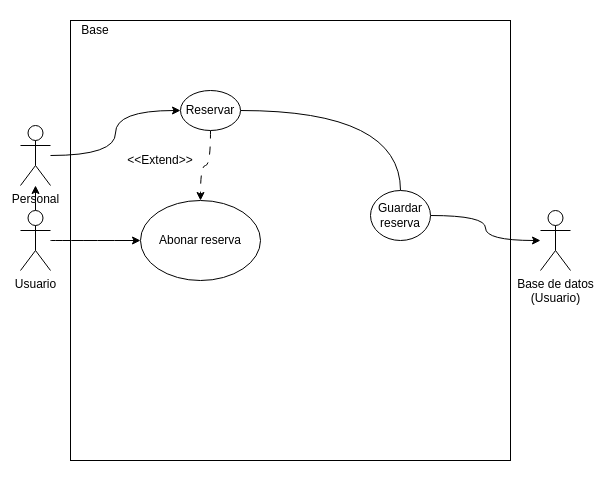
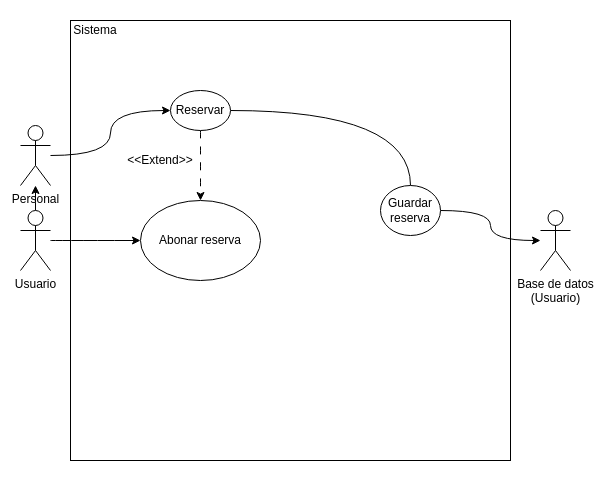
- <mxCell id="7" value="Base" style="text;html=1;align=center;verticalAlign=middle;whiteSpace=wrap;rounded=0;" vertex="1" parent="1"><mxGeometry x="70" y="20" width="50" height="20" as="geometry" /></mxCell>
+ <mxCell id="7" value="Sistema" style="text;html=1;align=center;verticalAlign=middle;whiteSpace=wrap;rounded=0;" vertex="1" parent="1"><mxGeometry x="70" y="20" width="50" height="20" as="geometry" /></mxCell>
- <mxCell id="10" value="Reservar" style="ellipse;whiteSpace=wrap;html=1;" vertex="1" parent="1"><mxGeometry x="180" y="90" width="60" height="40" as="geometry" /></mxCell>
+ <mxCell id="10" value="Reservar" style="ellipse;whiteSpace=wrap;html=1;" vertex="1" parent="1"><mxGeometry x="170" y="90" width="60" height="40" as="geometry" /></mxCell>
- <mxCell id="12" value="Guardar reserva" style="ellipse;whiteSpace=wrap;html=1;" vertex="1" parent="1"><mxGeometry x="370" y="190" width="60" height="50" as="geometry" /></mxCell>
+ <mxCell id="12" value="Guardar reserva" style="ellipse;whiteSpace=wrap;html=1;" vertex="1" parent="1"><mxGeometry x="380" y="185" width="60" height="50" as="geometry" /></mxCell>
